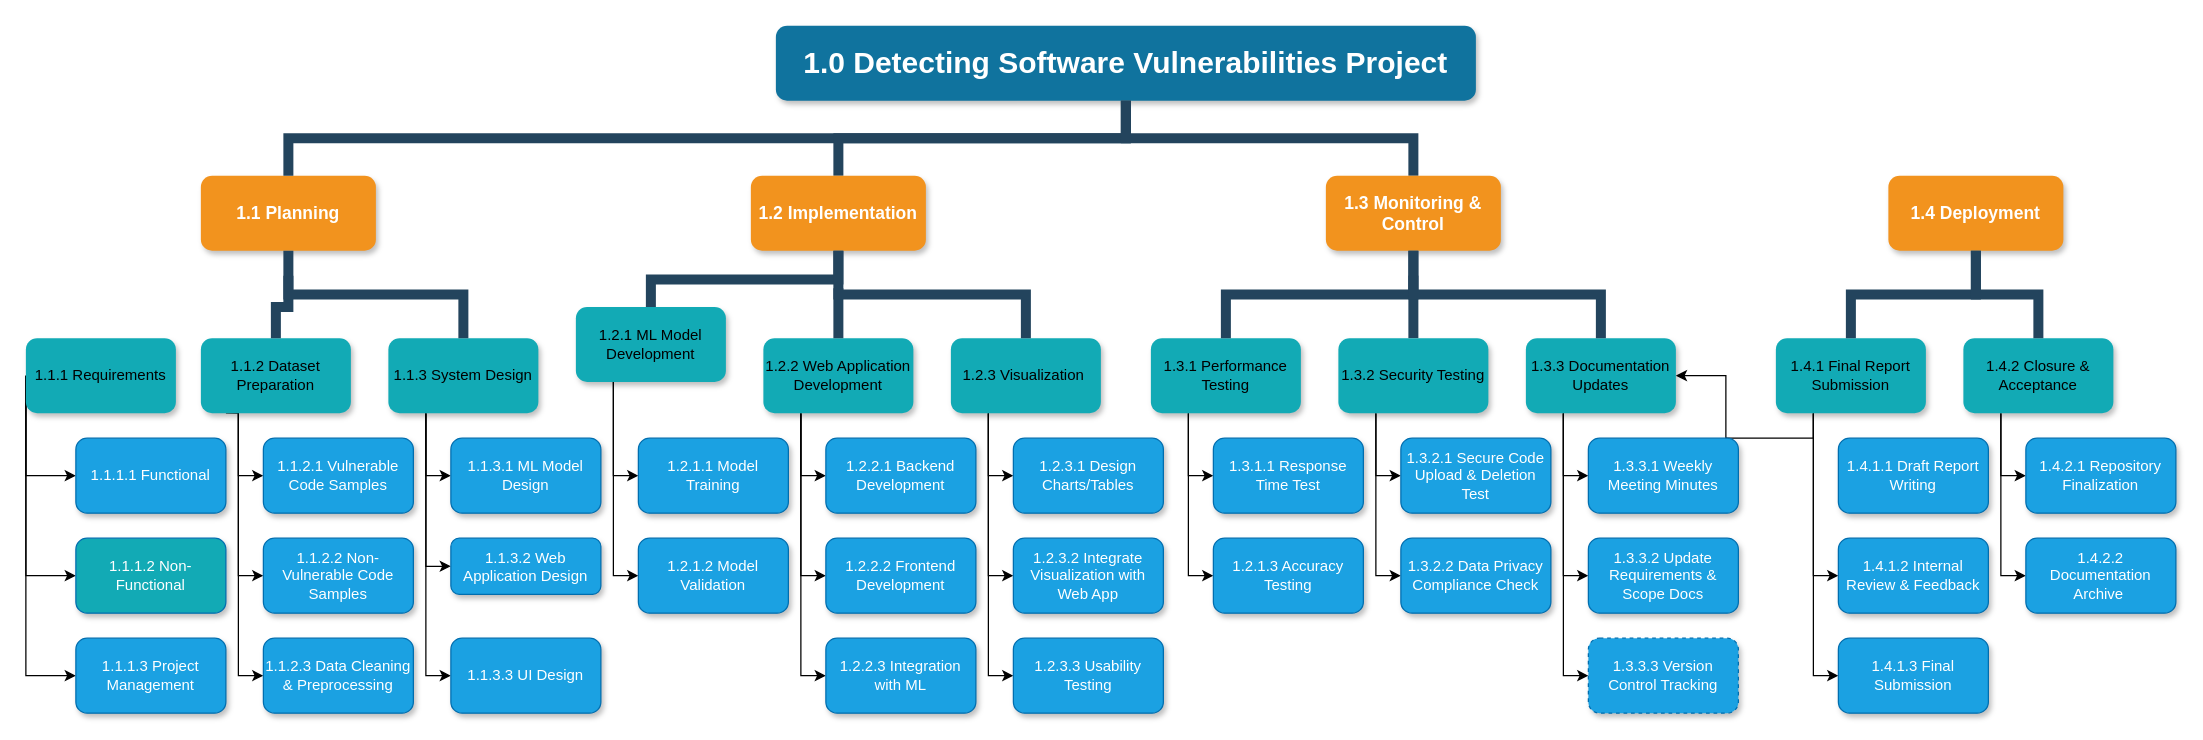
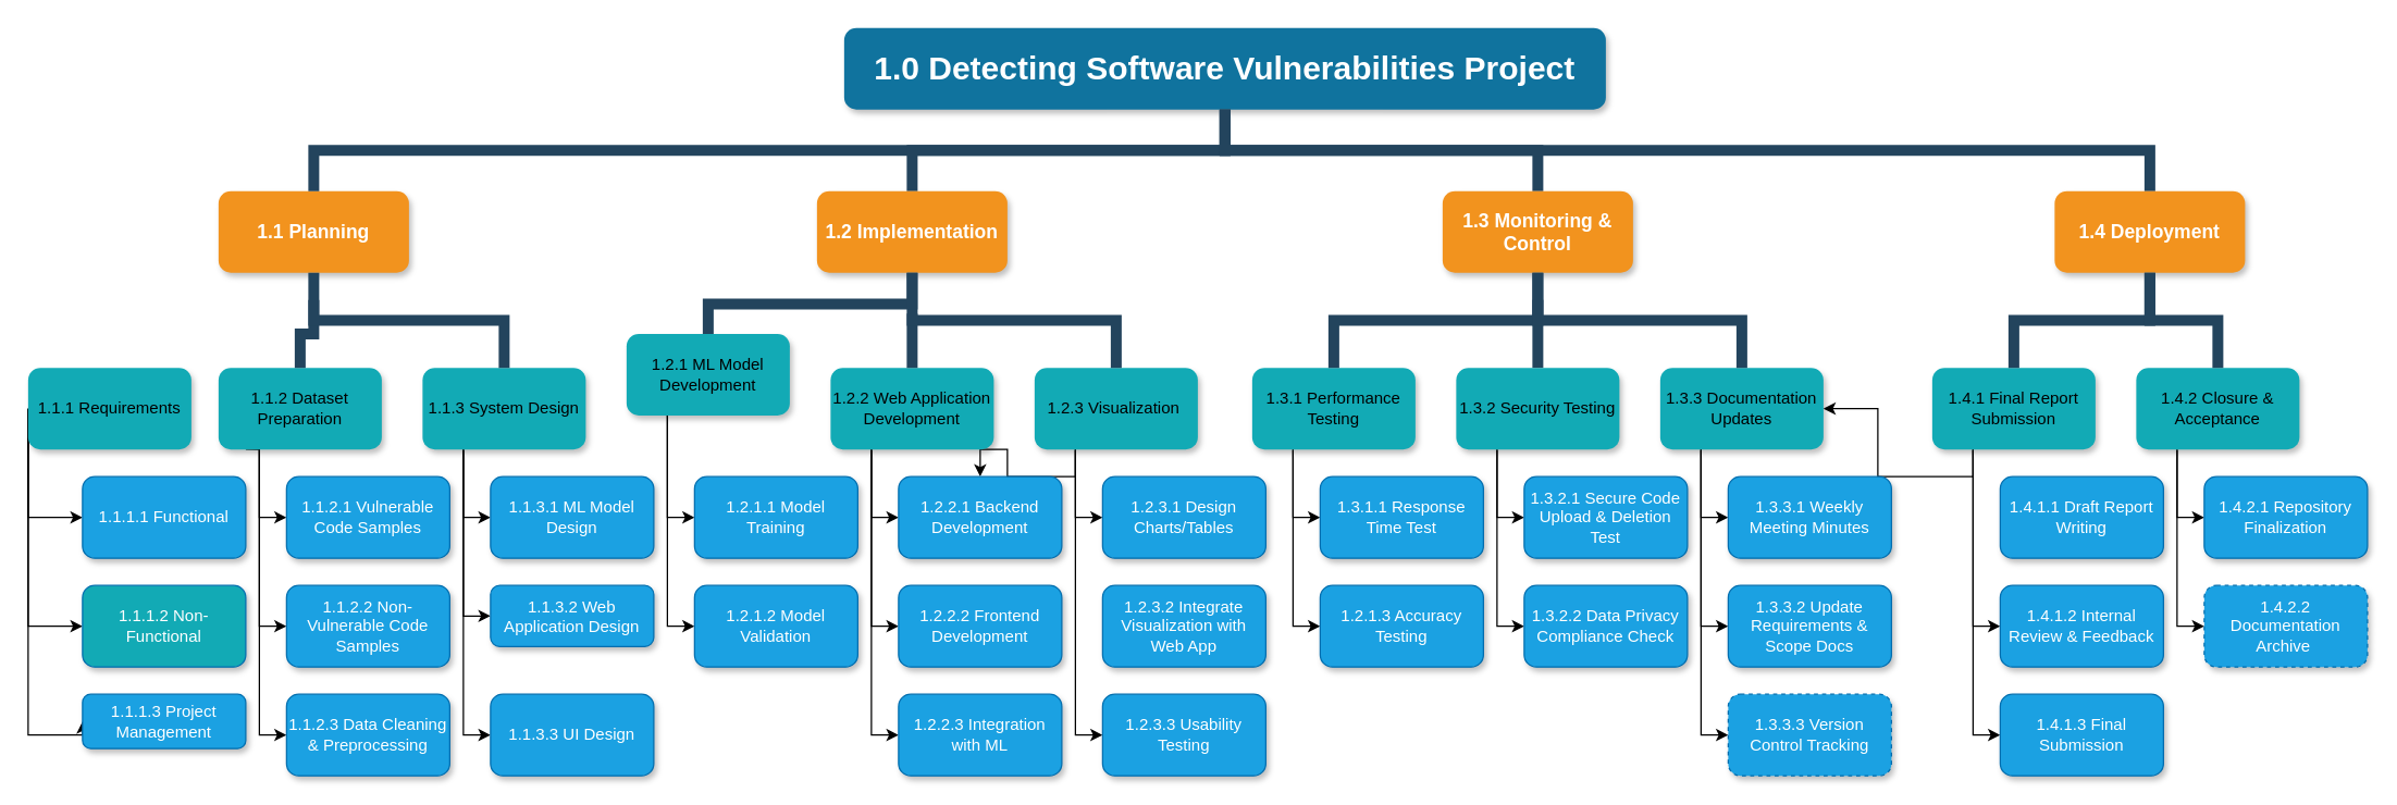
+ <mxCell id="11" value="" style="edgeStyle=elbowEdgeStyle;elbow=vertical;rounded=0;fontColor=#000000;endArrow=none;endFill=0;strokeWidth=8;strokeColor=#23445D;entryX=0.5;entryY=0;entryDx=0;entryDy=0;" parent="1" source="2" target="51" edge="1"><mxGeometry width="100" height="100" relative="1" as="geometry"><mxPoint x="560" y="150" as="sourcePoint" /><mxPoint x="1330" y="150" as="targetPoint" /></mxGeometry></mxCell>
- <mxCell id="24" style="edgeStyle=orthogonalEdgeStyle;rounded=0;orthogonalLoop=1;jettySize=auto;html=1;exitX=0.25;exitY=1;exitDx=0;exitDy=0;entryX=0;entryY=0.5;entryDx=0;entryDy=0;" parent="1" source="26" target="77" edge="1"><mxGeometry relative="1" as="geometry" /></mxCell>
+ <mxCell id="24" style="edgeStyle=orthogonalEdgeStyle;rounded=0;orthogonalLoop=1;jettySize=auto;html=1;exitX=0.25;exitY=1;exitDx=0;exitDy=0;" parent="1" source="26" target="73" edge="1"><mxGeometry relative="1" as="geometry" /></mxCell>
- <mxCell id="89" value="1.4.2.2 Documentation Archive " style="whiteSpace=wrap;rounded=1;fillColor=#1ba1e2;strokeColor=#006EAF;shadow=1;fontColor=#ffffff;" parent="1" vertex="1"><mxGeometry x="1620" y="430" width="120" height="60" as="geometry" /></mxCell>
+ <mxCell id="89" value="1.4.2.2 Documentation Archive " style="whiteSpace=wrap;rounded=1;fillColor=#1ba1e2;strokeColor=#006EAF;shadow=1;fontColor=#ffffff;dashed=1;" parent="1" vertex="1"><mxGeometry x="1620" y="430" width="120" height="60" as="geometry" /></mxCell>
- <mxCell id="63" value="1.1.1.3 Project Management" style="whiteSpace=wrap;rounded=1;fillColor=#1ba1e2;strokeColor=#006EAF;shadow=1;fontColor=#ffffff;" parent="1" vertex="1"><mxGeometry x="60" y="510" width="120" height="60" as="geometry" /></mxCell>
+ <mxCell id="63" value="1.1.1.3 Project Management" style="whiteSpace=wrap;rounded=1;fillColor=#1ba1e2;strokeColor=#006EAF;shadow=1;fontColor=#ffffff;" parent="1" vertex="1"><mxGeometry x="60" y="510" width="120" height="40" as="geometry" /></mxCell>
